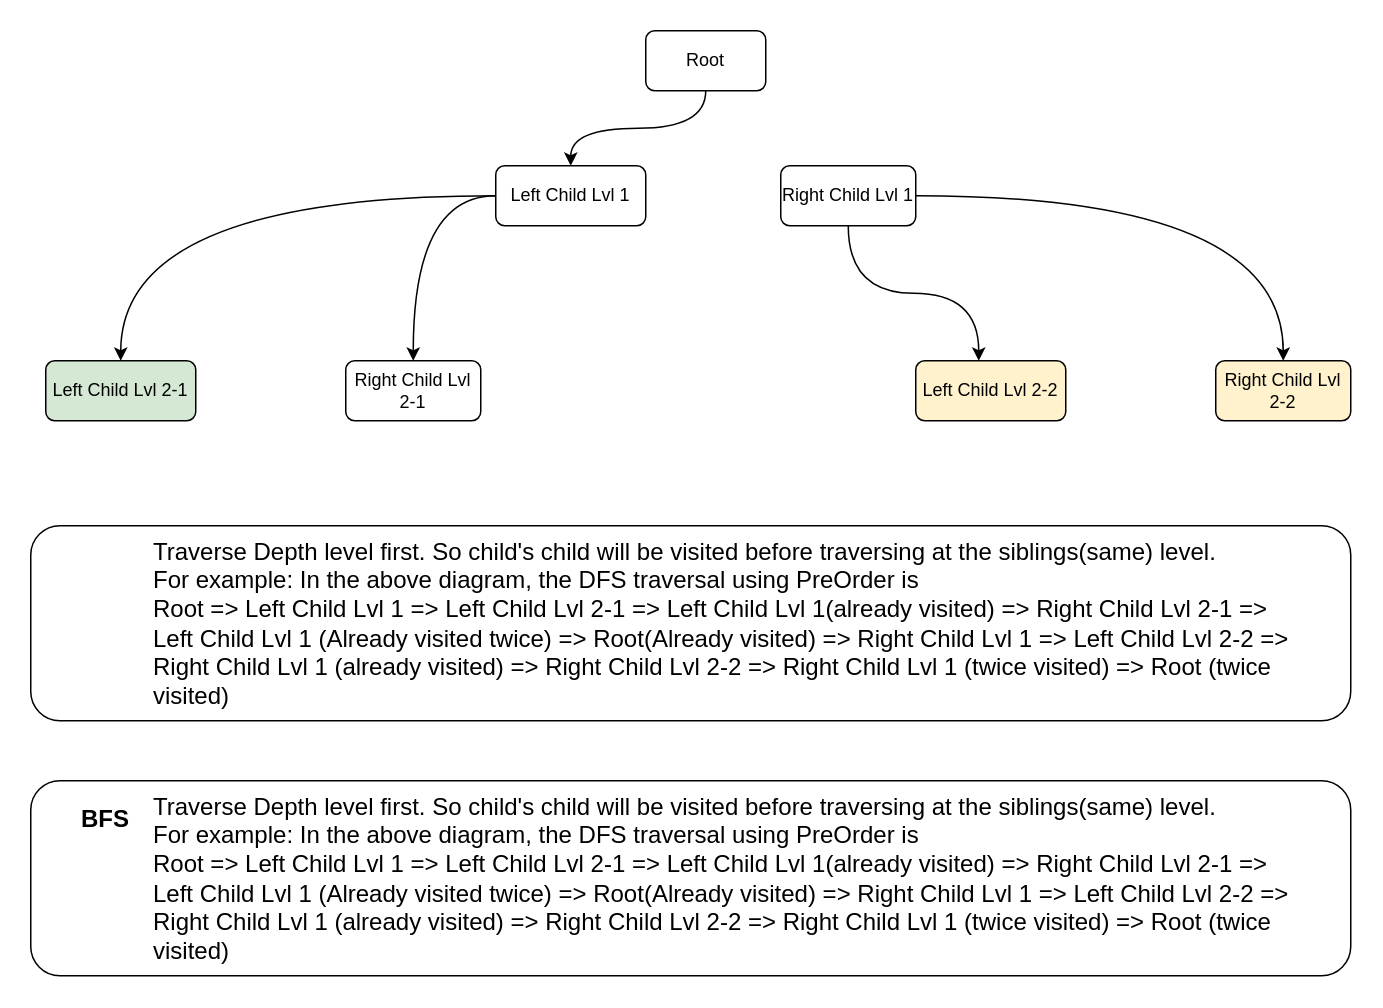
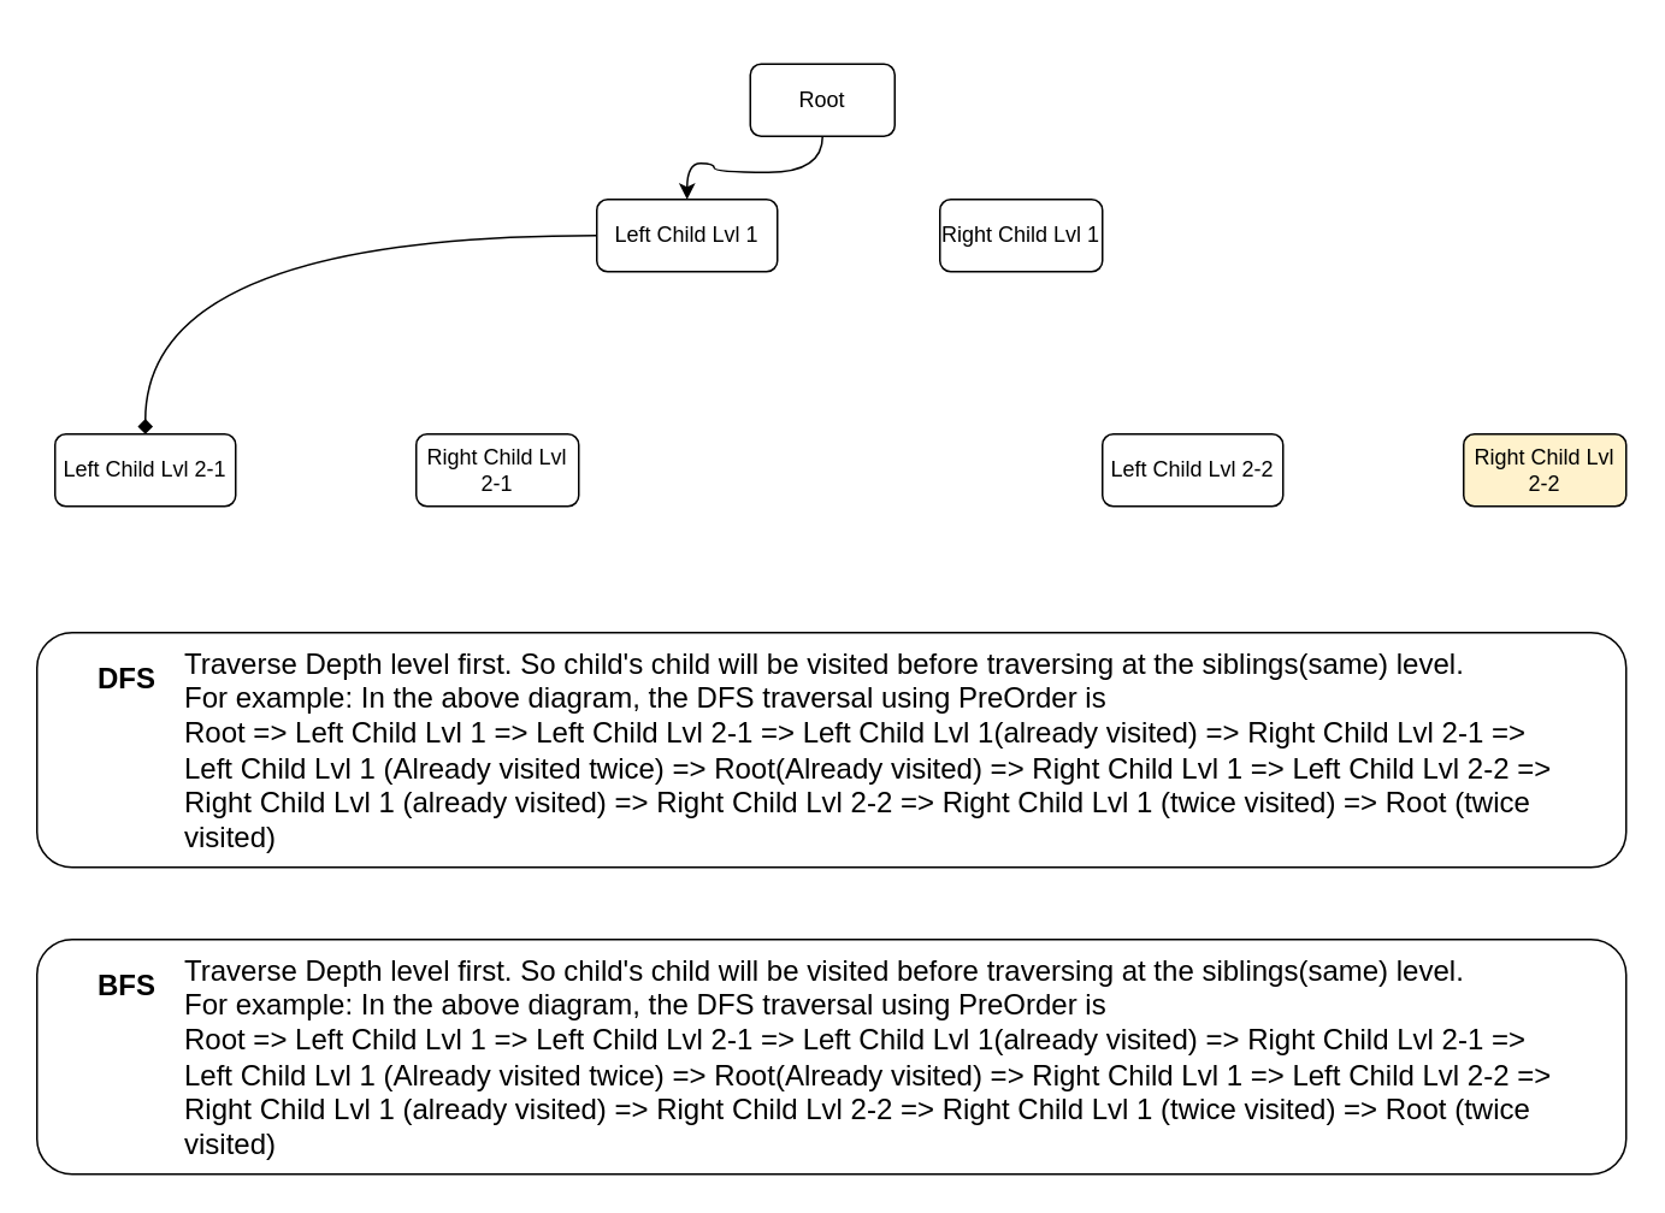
- <mxCell id="3" value="Root" style="rounded=1;whiteSpace=wrap;html=1;" vertex="1" parent="1"><mxGeometry x="430" y="20" width="80" height="40" as="geometry" /></mxCell>
+ <mxCell id="3" value="Root" style="rounded=1;whiteSpace=wrap;html=1;" vertex="1" parent="1"><mxGeometry x="415" y="35" width="80" height="40" as="geometry" /></mxCell>
- <mxCell id="8" style="edgeStyle=orthogonalEdgeStyle;curved=1;orthogonalLoop=1;jettySize=auto;html=1;" edge="1" parent="1" source="9" target="13"><mxGeometry relative="1" as="geometry" /></mxCell>
- <mxCell id="5" style="edgeStyle=orthogonalEdgeStyle;curved=1;orthogonalLoop=1;jettySize=auto;html=1;entryX=0.5;entryY=0;entryDx=0;entryDy=0;" edge="1" parent="1" source="6" target="11"><mxGeometry relative="1" as="geometry" /></mxCell>
- <mxCell id="7" style="edgeStyle=orthogonalEdgeStyle;curved=1;orthogonalLoop=1;jettySize=auto;html=1;entryX=0.42;entryY=0;entryDx=0;entryDy=0;entryPerimeter=0;" edge="1" parent="1" source="9" target="12"><mxGeometry relative="1" as="geometry" /></mxCell>
- <mxCell id="4" style="edgeStyle=orthogonalEdgeStyle;curved=1;orthogonalLoop=1;jettySize=auto;html=1;entryX=0.5;entryY=0;entryDx=0;entryDy=0;" edge="1" parent="1" source="6" target="10"><mxGeometry relative="1" as="geometry" /></mxCell>
+ <mxCell id="4" style="edgeStyle=orthogonalEdgeStyle;curved=1;orthogonalLoop=1;jettySize=auto;html=1;entryX=0.5;entryY=0;entryDx=0;entryDy=0;endArrow=diamond;" edge="1" parent="1" source="6" target="10"><mxGeometry relative="1" as="geometry" /></mxCell>
- <mxCell id="10" value="Left Child Lvl 2-1" style="rounded=1;whiteSpace=wrap;html=1;fillColor=#d5e8d4;" vertex="1" parent="1"><mxGeometry x="30" y="240" width="100" height="40" as="geometry" /></mxCell>
+ <mxCell id="10" value="Left Child Lvl 2-1" style="rounded=1;whiteSpace=wrap;html=1;" vertex="1" parent="1"><mxGeometry x="30" y="240" width="100" height="40" as="geometry" /></mxCell>
- <mxCell id="12" value="Left Child Lvl 2-2" style="rounded=1;whiteSpace=wrap;html=1;fillColor=#fff2cc;" vertex="1" parent="1"><mxGeometry x="610" y="240" width="100" height="40" as="geometry" /></mxCell>
+ <mxCell id="12" value="Left Child Lvl 2-2" style="rounded=1;whiteSpace=wrap;html=1;" vertex="1" parent="1"><mxGeometry x="610" y="240" width="100" height="40" as="geometry" /></mxCell>
+ <mxCell id="15" value="&lt;font style=&quot;font-size: 16px&quot;&gt;&lt;b&gt;DFS&lt;/b&gt;&lt;/font&gt;" style="text;html=1;strokeColor=none;fillColor=none;align=center;verticalAlign=middle;whiteSpace=wrap;rounded=0;" vertex="1" parent="1"><mxGeometry x="40" y="360" width="60" height="30" as="geometry" /></mxCell>
